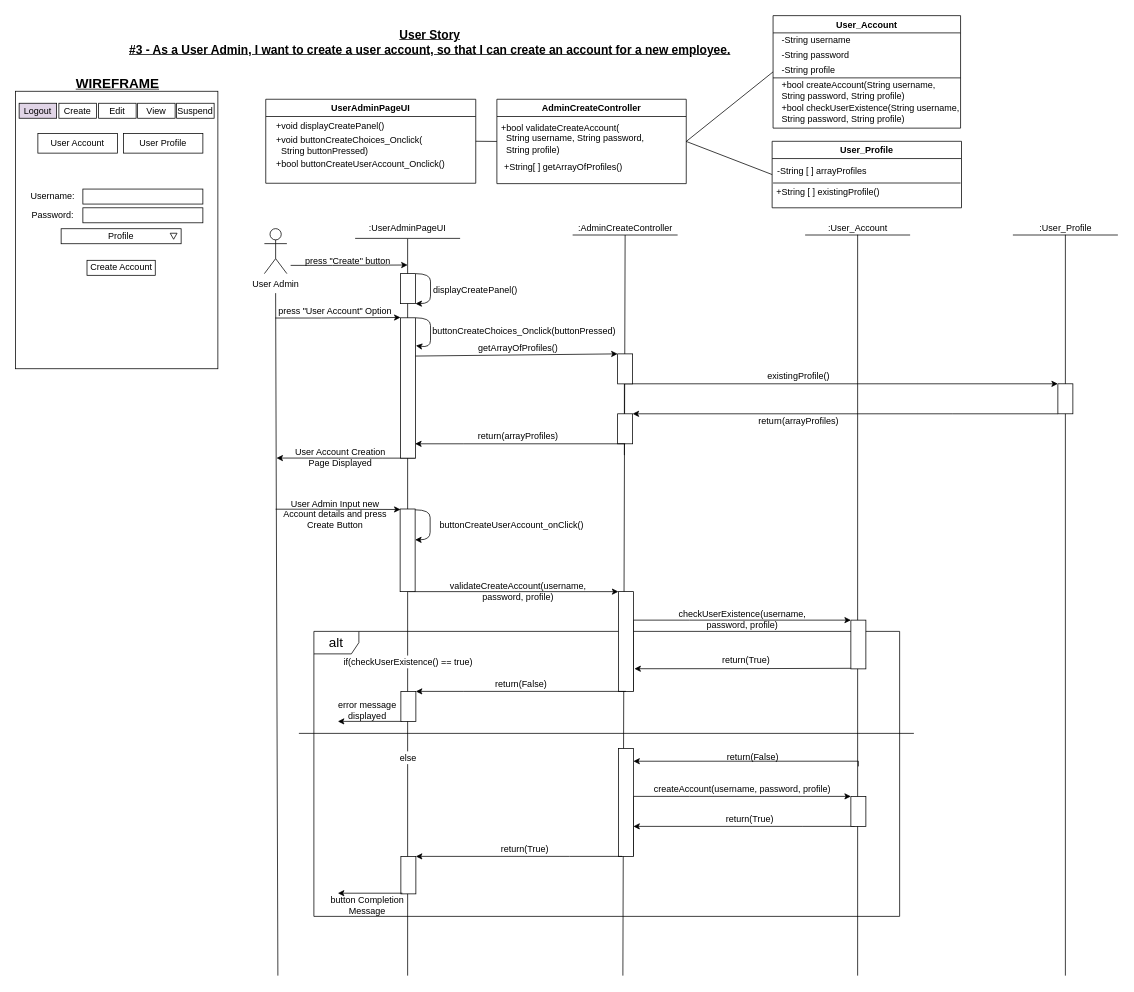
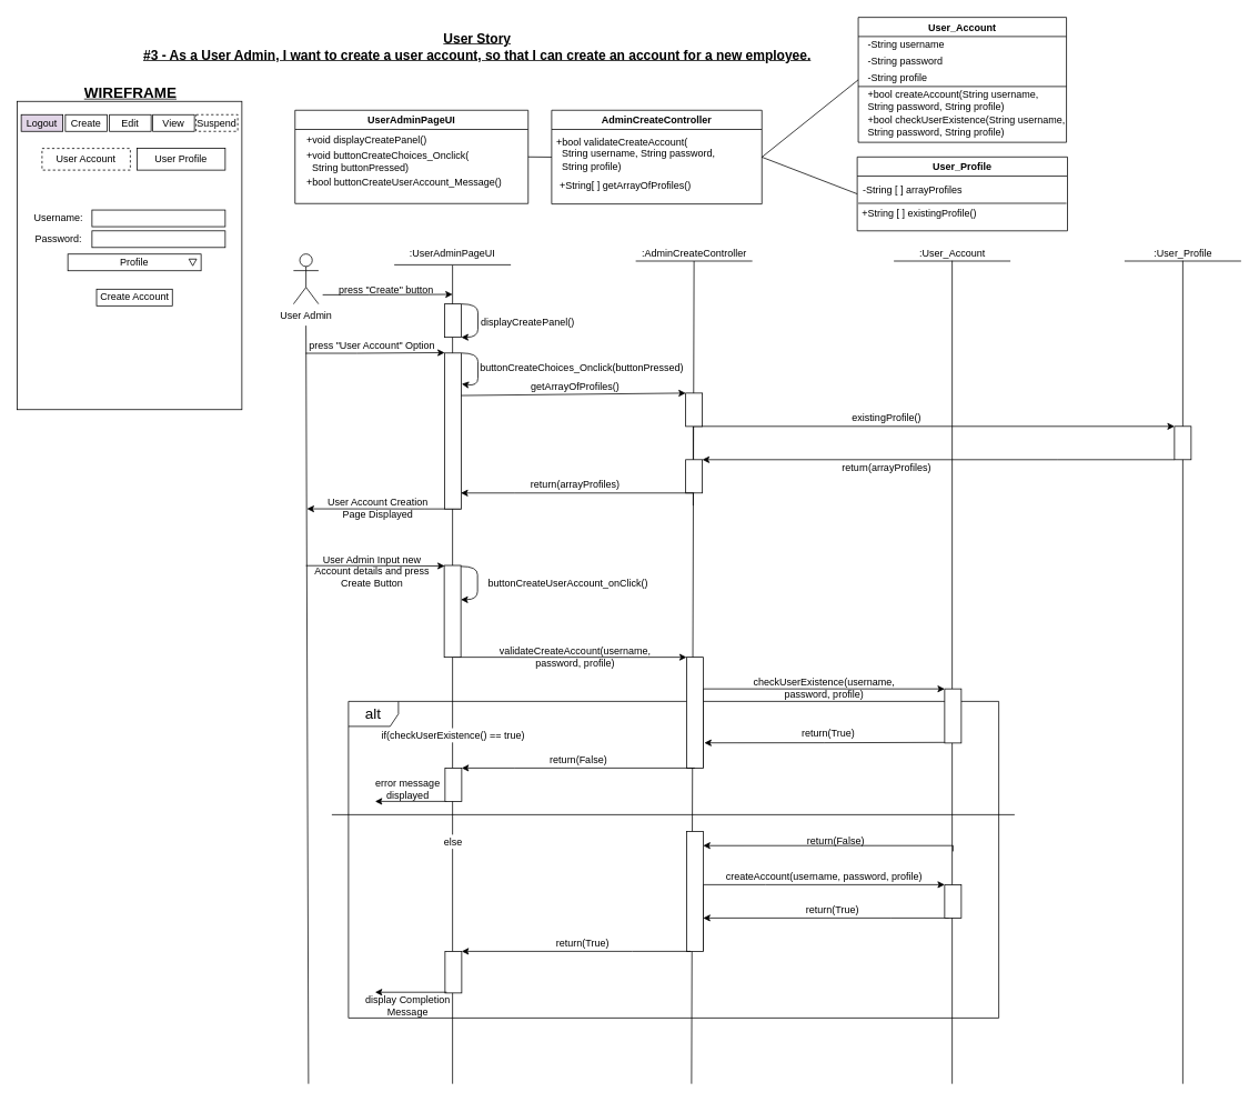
- <mxCell id="46" value="Suspend" style="rounded=0;whiteSpace=wrap;html=1;" parent="1" vertex="1"><mxGeometry x="235" y="136.83" width="50" height="20" as="geometry" /></mxCell>
+ <mxCell id="46" value="Suspend" style="rounded=0;whiteSpace=wrap;html=1;dashed=1;" parent="1" vertex="1"><mxGeometry x="235" y="136.83" width="50" height="20" as="geometry" /></mxCell>
- <mxCell id="82" value="User Account" style="rounded=0;whiteSpace=wrap;html=1;" parent="1" vertex="1"><mxGeometry x="50" y="177.33" width="106" height="26" as="geometry" /></mxCell>
+ <mxCell id="82" value="User Account" style="rounded=0;whiteSpace=wrap;html=1;dashed=1;" parent="1" vertex="1"><mxGeometry x="50" y="177.33" width="106" height="26" as="geometry" /></mxCell>
- <mxCell id="5" value="+bool buttonCreateUserAccount_Onclick()" style="text;html=1;align=left;verticalAlign=middle;resizable=0;points=[];autosize=1;strokeColor=none;fillColor=none;" parent="3" vertex="1"><mxGeometry x="12" y="76" width="240" height="20" as="geometry" /></mxCell>
+ <mxCell id="5" value="+bool buttonCreateUserAccount_Message()" style="text;html=1;align=left;verticalAlign=middle;resizable=0;points=[];autosize=1;strokeColor=none;fillColor=none;" parent="3" vertex="1"><mxGeometry x="12" y="76" width="240" height="20" as="geometry" /></mxCell>
- <mxCell id="77" value="button Completion&lt;br&gt;Message" style="text;html=1;align=center;verticalAlign=middle;resizable=0;points=[];autosize=1;strokeColor=none;fillColor=none;fontSize=12;" parent="1" vertex="1"><mxGeometry x="429" y="1191" width="120" height="30" as="geometry" /></mxCell>
+ <mxCell id="77" value="display Completion&lt;br&gt;Message" style="text;html=1;align=center;verticalAlign=middle;resizable=0;points=[];autosize=1;strokeColor=none;fillColor=none;fontSize=12;" parent="1" vertex="1"><mxGeometry x="429" y="1191" width="120" height="30" as="geometry" /></mxCell>
